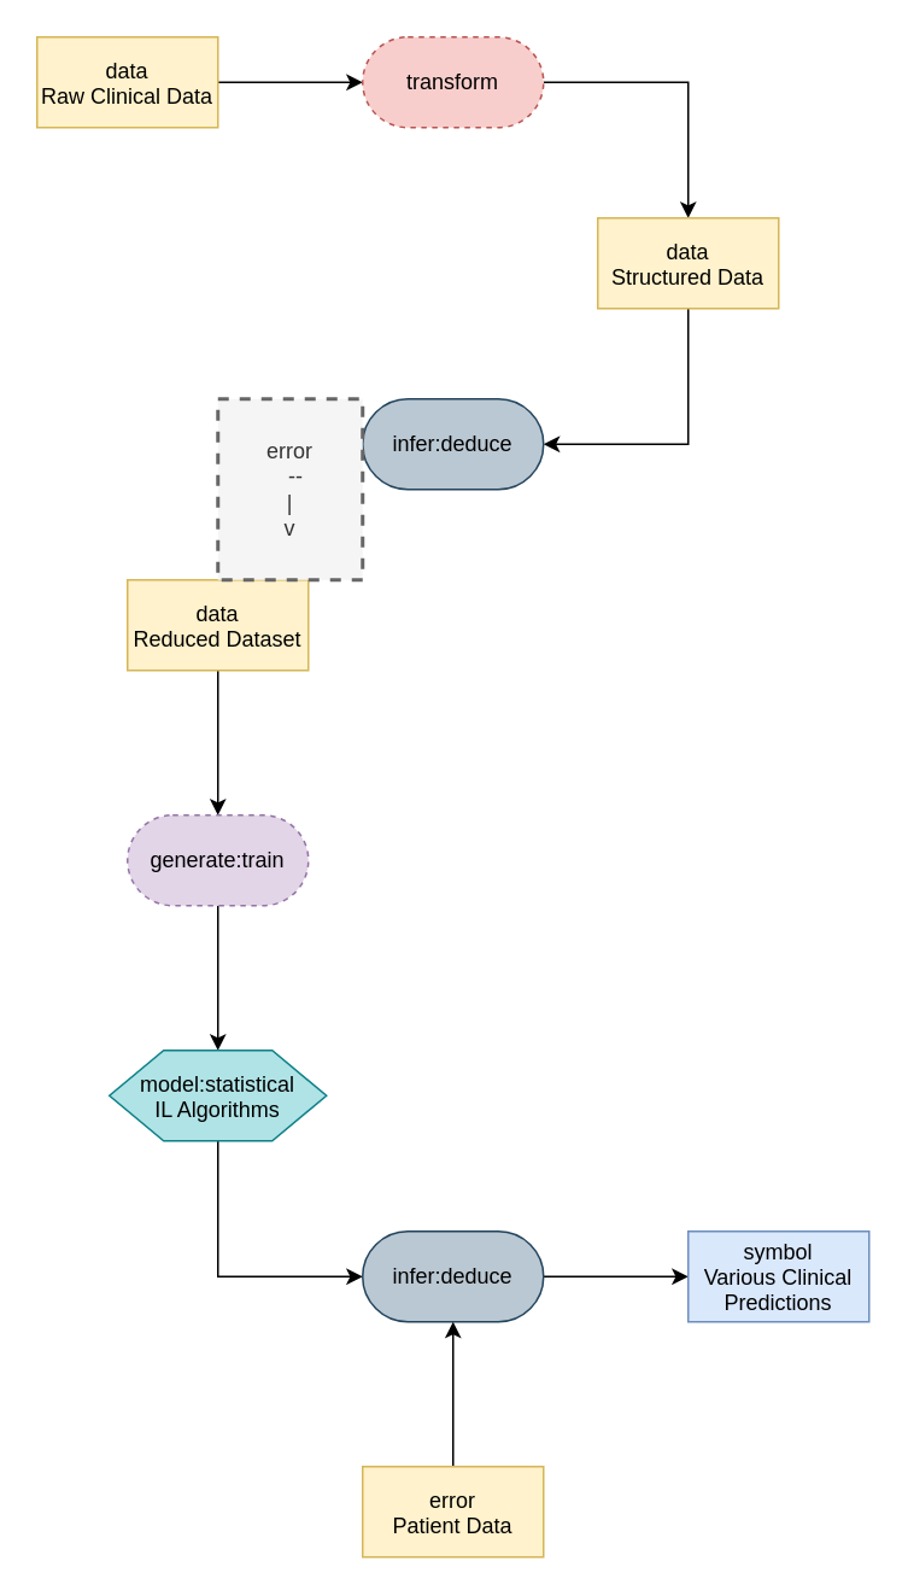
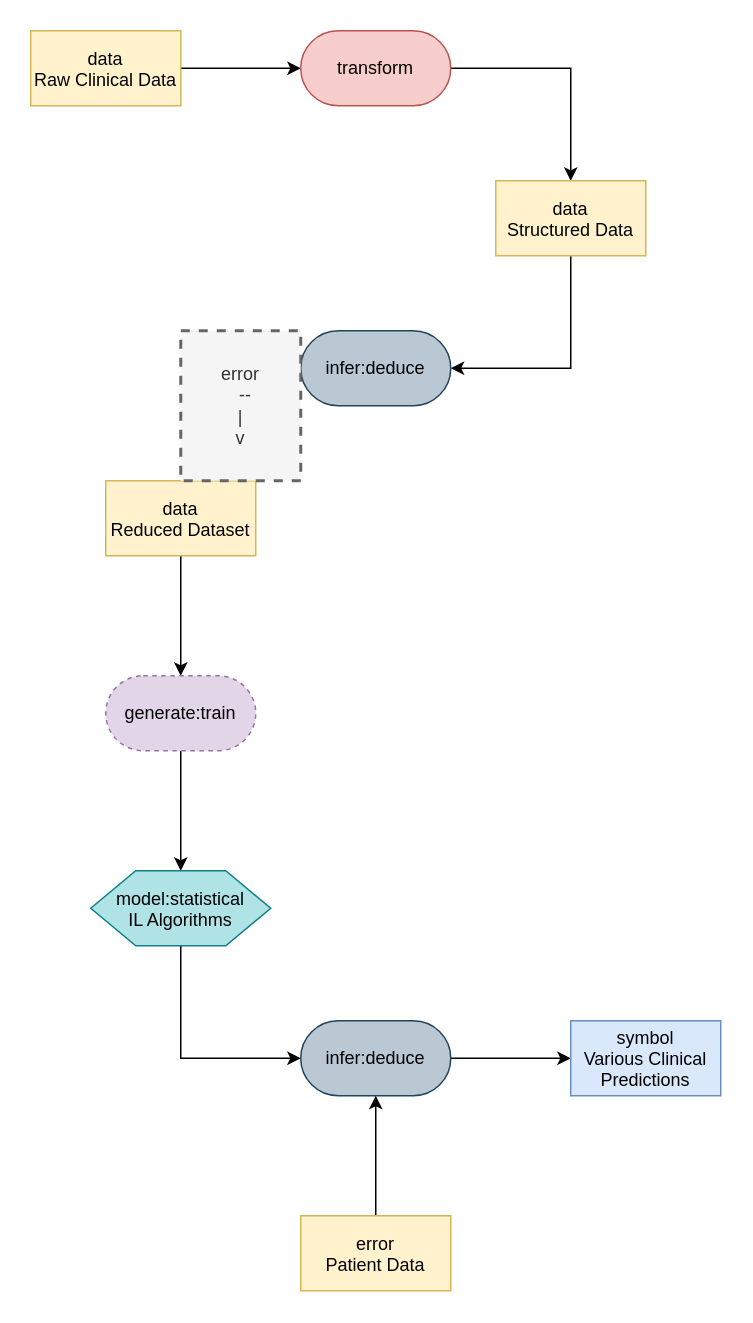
- <mxCell id="5" value="transform" style="rounded=1;whiteSpace=wrap;html=1;arcSize=50;fillColor=#f8cecc;strokeColor=#b85450;dashed=1;" parent="1" name="transform" vertex="1"><mxGeometry x="200" y="20" width="100" height="50" as="geometry" /></mxCell>
+ <mxCell id="5" value="transform" style="rounded=1;whiteSpace=wrap;html=1;arcSize=50;fillColor=#f8cecc;strokeColor=#b85450;" parent="1" name="transform" vertex="1"><mxGeometry x="200" y="20" width="100" height="50" as="geometry" /></mxCell>
